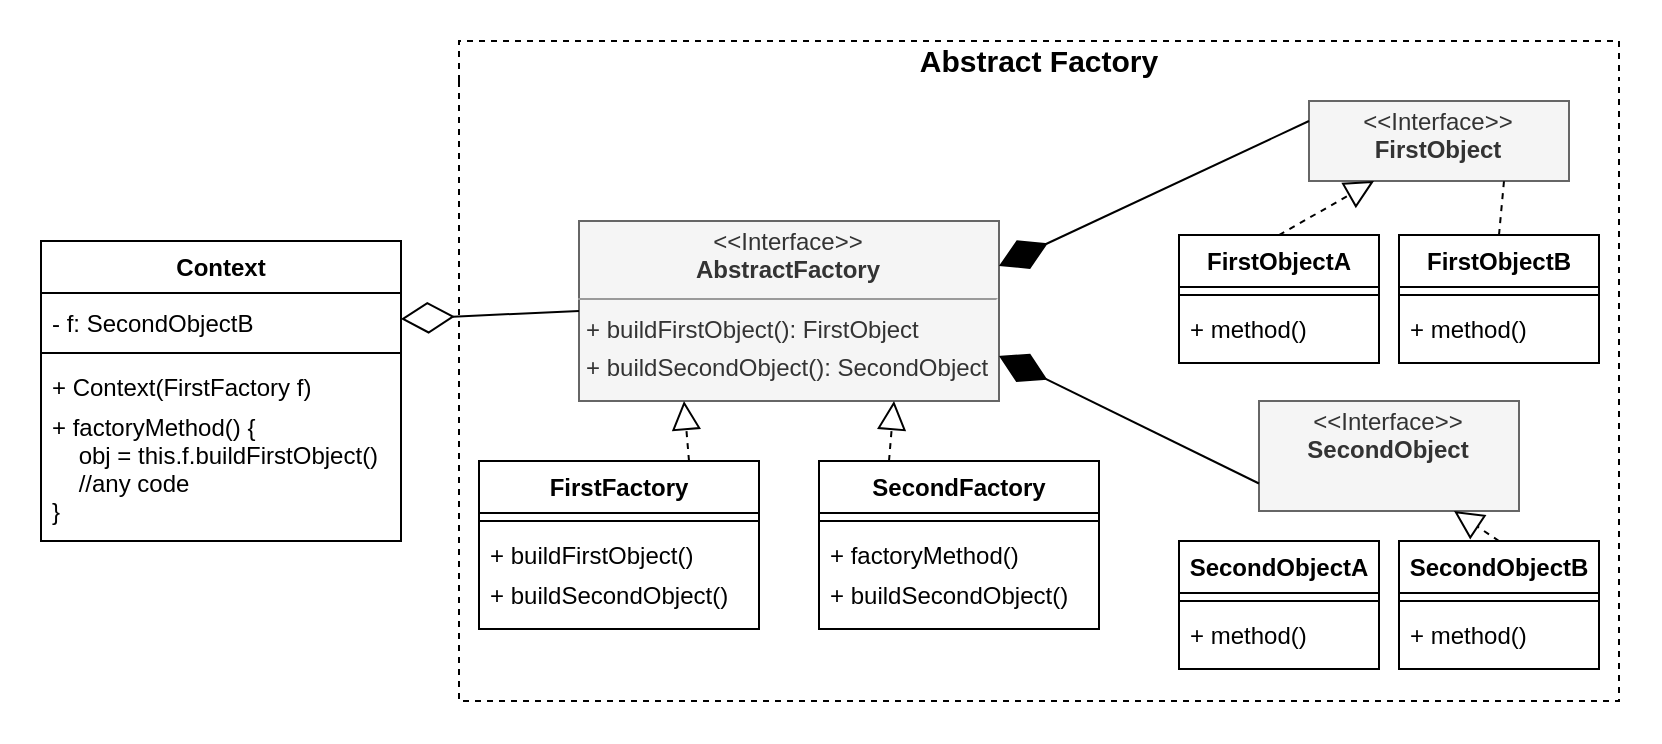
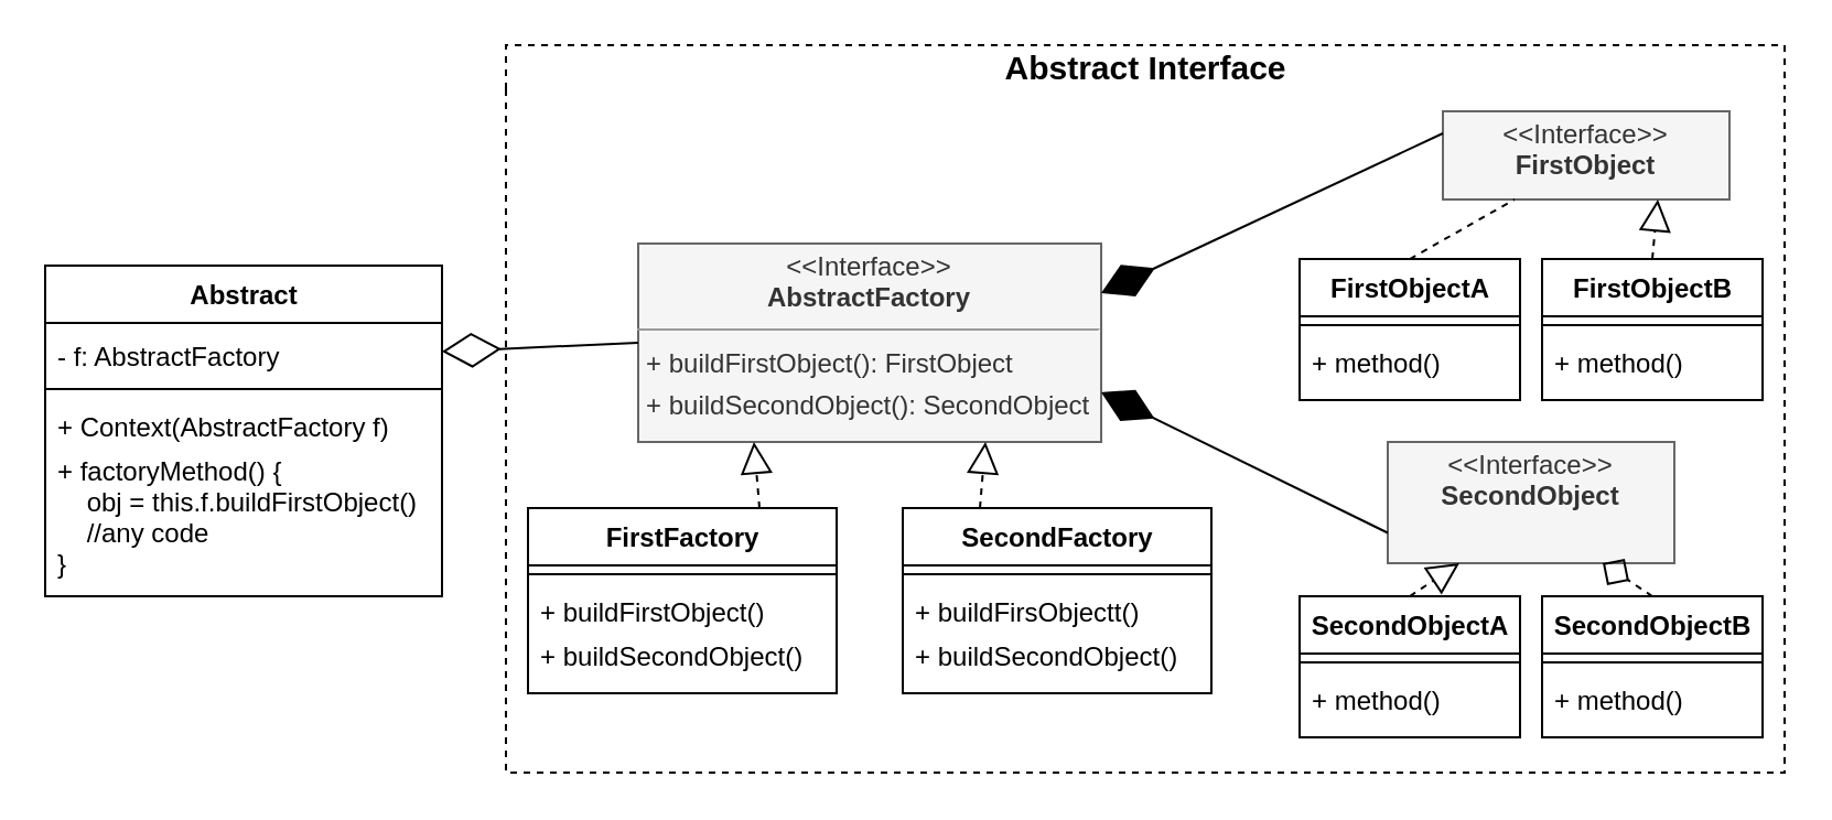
- <mxCell id="2" value="Abstract Factory" style="swimlane;html=1;horizontal=1;startSize=20;fillColor=none;strokeColor=#000000;rounded=0;comic=0;fontSize=15;dashed=1;swimlaneLine=0;shadow=0;glass=0;perimeterSpacing=0;labelBackgroundColor=none;collapsible=0;" vertex="1" parent="1"><mxGeometry x="229" y="20" width="580" height="330" as="geometry"><mxRectangle x="270" y="70" width="100" height="20" as="alternateBounds" /></mxGeometry></mxCell>
+ <mxCell id="2" value="Abstract Interface" style="swimlane;html=1;horizontal=1;startSize=20;fillColor=none;strokeColor=#000000;rounded=0;comic=0;fontSize=15;dashed=1;swimlaneLine=0;shadow=0;glass=0;perimeterSpacing=0;labelBackgroundColor=none;collapsible=0;" vertex="1" parent="1"><mxGeometry x="229" y="20" width="580" height="330" as="geometry"><mxRectangle x="270" y="70" width="100" height="20" as="alternateBounds" /></mxGeometry></mxCell>
- <mxCell id="31" value="" style="endArrow=block;dashed=1;endFill=0;endSize=12;html=1;strokeColor=#000000;exitX=0.5;exitY=0;exitDx=0;exitDy=0;entryX=0.25;entryY=1;entryDx=0;entryDy=0;" edge="1" parent="2" source="20" target="30"><mxGeometry width="160" relative="1" as="geometry"><mxPoint x="-80.45" y="344" as="sourcePoint" /><mxPoint x="79.55" y="344" as="targetPoint" /></mxGeometry></mxCell>
+ <mxCell id="31" value="" style="endArrow=none;dashed=1;endFill=0;endSize=12;html=1;strokeColor=#000000;exitX=0.5;exitY=0;exitDx=0;exitDy=0;entryX=0.25;entryY=1;entryDx=0;entryDy=0;" edge="1" parent="2" source="20" target="30"><mxGeometry width="160" relative="1" as="geometry"><mxPoint x="-80.45" y="344" as="sourcePoint" /><mxPoint x="79.55" y="344" as="targetPoint" /></mxGeometry></mxCell>
- <mxCell id="33" value="" style="endArrow=none;dashed=1;endFill=0;endSize=12;html=1;strokeColor=#000000;exitX=0.5;exitY=0;exitDx=0;exitDy=0;entryX=0.75;entryY=1;entryDx=0;entryDy=0;" edge="1" parent="2" source="17" target="30"><mxGeometry width="160" relative="1" as="geometry"><mxPoint x="-80.45" y="344" as="sourcePoint" /><mxPoint x="79.55" y="344" as="targetPoint" /></mxGeometry></mxCell>
+ <mxCell id="33" value="" style="endArrow=block;dashed=1;endFill=0;endSize=12;html=1;strokeColor=#000000;exitX=0.5;exitY=0;exitDx=0;exitDy=0;entryX=0.75;entryY=1;entryDx=0;entryDy=0;" edge="1" parent="2" source="17" target="30"><mxGeometry width="160" relative="1" as="geometry"><mxPoint x="-80.45" y="344" as="sourcePoint" /><mxPoint x="79.55" y="344" as="targetPoint" /></mxGeometry></mxCell>
- <mxCell id="35" value="Context" style="swimlane;fontStyle=1;align=center;verticalAlign=top;childLayout=stackLayout;horizontal=1;startSize=26;horizontalStack=0;resizeParent=1;resizeParentMax=0;resizeLast=0;collapsible=0;marginBottom=0;rounded=0;shadow=0;glass=0;comic=0;strokeWidth=1;fontSize=12;labelBackgroundColor=none;fillColor=#ffffff;html=1;" vertex="1" parent="1"><mxGeometry x="20" y="120" width="180" height="150" as="geometry"><mxRectangle x="580" y="160" width="80" height="26" as="alternateBounds" /></mxGeometry></mxCell>
+ <mxCell id="35" value="Abstract" style="swimlane;fontStyle=1;align=center;verticalAlign=top;childLayout=stackLayout;horizontal=1;startSize=26;horizontalStack=0;resizeParent=1;resizeParentMax=0;resizeLast=0;collapsible=0;marginBottom=0;rounded=0;shadow=0;glass=0;comic=0;strokeWidth=1;fontSize=12;labelBackgroundColor=none;fillColor=#ffffff;html=1;" vertex="1" parent="1"><mxGeometry x="20" y="120" width="180" height="150" as="geometry"><mxRectangle x="580" y="160" width="80" height="26" as="alternateBounds" /></mxGeometry></mxCell>
- <mxCell id="36" value="- f: SecondObjectB" style="text;strokeColor=none;fillColor=none;align=left;verticalAlign=top;spacingLeft=4;spacingRight=4;overflow=hidden;rotatable=0;points=[[0,0.5],[1,0.5]];portConstraint=eastwest;spacingTop=2;" vertex="1" parent="35"><mxGeometry y="26" width="180" height="26" as="geometry" /></mxCell>
+ <mxCell id="36" value="- f: AbstractFactory" style="text;strokeColor=none;fillColor=none;align=left;verticalAlign=top;spacingLeft=4;spacingRight=4;overflow=hidden;rotatable=0;points=[[0,0.5],[1,0.5]];portConstraint=eastwest;spacingTop=2;" vertex="1" parent="35"><mxGeometry y="26" width="180" height="26" as="geometry" /></mxCell>
- <mxCell id="38" value="+ Context(FirstFactory f)" style="text;strokeColor=none;fillColor=none;align=left;verticalAlign=top;spacingLeft=4;spacingRight=4;overflow=hidden;rotatable=0;points=[[0,0.5],[1,0.5]];portConstraint=eastwest;" vertex="1" parent="35"><mxGeometry y="60" width="180" height="20" as="geometry" /></mxCell>
+ <mxCell id="38" value="+ Context(AbstractFactory f)" style="text;strokeColor=none;fillColor=none;align=left;verticalAlign=top;spacingLeft=4;spacingRight=4;overflow=hidden;rotatable=0;points=[[0,0.5],[1,0.5]];portConstraint=eastwest;" vertex="1" parent="35"><mxGeometry y="60" width="180" height="20" as="geometry" /></mxCell>
- <mxCell id="28" value="" style="endArrow=block;dashed=1;endFill=0;endSize=12;html=1;strokeColor=#000000;exitX=0.5;exitY=0;exitDx=0;exitDy=0;entryX=0.75;entryY=1;entryDx=0;entryDy=0;" edge="1" parent="2" source="14" target="26"><mxGeometry width="160" relative="1" as="geometry"><mxPoint x="-480" y="200" as="sourcePoint" /><mxPoint x="-320" y="200" as="targetPoint" /></mxGeometry></mxCell>
+ <mxCell id="28" value="" style="endArrow=diamond;dashed=1;endFill=0;endSize=12;html=1;strokeColor=#000000;exitX=0.5;exitY=0;exitDx=0;exitDy=0;entryX=0.75;entryY=1;entryDx=0;entryDy=0;" edge="1" parent="2" source="14" target="26"><mxGeometry width="160" relative="1" as="geometry"><mxPoint x="-480" y="200" as="sourcePoint" /><mxPoint x="-320" y="200" as="targetPoint" /></mxGeometry></mxCell>
+ <mxCell id="27" value="" style="endArrow=block;dashed=1;endFill=0;endSize=12;html=1;strokeColor=#000000;exitX=0.5;exitY=0;exitDx=0;exitDy=0;entryX=0.25;entryY=1;entryDx=0;entryDy=0;" edge="1" parent="2" source="11" target="26"><mxGeometry width="160" relative="1" as="geometry"><mxPoint x="-370" y="210" as="sourcePoint" /><mxPoint x="-210" y="210" as="targetPoint" /></mxGeometry></mxCell>
- <mxCell id="9" value="+ factoryMethod()" style="text;strokeColor=none;fillColor=none;align=left;verticalAlign=top;spacingLeft=4;spacingRight=4;overflow=hidden;rotatable=0;points=[[0,0.5],[1,0.5]];portConstraint=eastwest;" vertex="1" parent="7"><mxGeometry y="34" width="140" height="20" as="geometry" /></mxCell>
+ <mxCell id="9" value="+ buildFirsObjectt()" style="text;strokeColor=none;fillColor=none;align=left;verticalAlign=top;spacingLeft=4;spacingRight=4;overflow=hidden;rotatable=0;points=[[0,0.5],[1,0.5]];portConstraint=eastwest;" vertex="1" parent="7"><mxGeometry y="34" width="140" height="20" as="geometry" /></mxCell>
